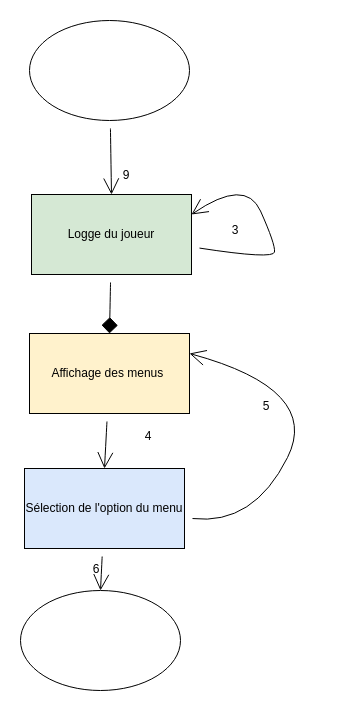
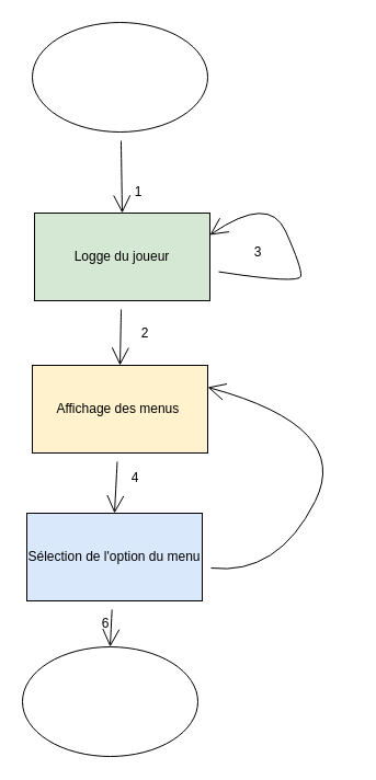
- <mxCell id="13" value="9" style="text;strokeColor=none;fillColor=none;html=1;align=center;verticalAlign=middle;whiteSpace=wrap;rounded=0;hachureGap=4;" vertex="1" parent="1"><mxGeometry x="96" y="160" width="60" height="30" as="geometry" /></mxCell>
+ <mxCell id="13" value="1" style="text;strokeColor=none;fillColor=none;html=1;align=center;verticalAlign=middle;whiteSpace=wrap;rounded=0;hachureGap=4;" vertex="1" parent="1"><mxGeometry x="96" y="160" width="60" height="30" as="geometry" /></mxCell>
+ <mxCell id="14" value="2" style="text;strokeColor=none;fillColor=none;html=1;align=center;verticalAlign=middle;whiteSpace=wrap;rounded=0;hachureGap=4;" vertex="1" parent="1"><mxGeometry x="102" y="289" width="60" height="30" as="geometry" /></mxCell>
- <mxCell id="5" style="edgeStyle=none;curved=1;rounded=0;orthogonalLoop=1;jettySize=auto;html=1;entryX=0.5;entryY=0;entryDx=0;entryDy=0;endArrow=diamond;startSize=14;endSize=14;sourcePerimeterSpacing=8;targetPerimeterSpacing=8;" edge="1" parent="1" source="6" target="11"><mxGeometry relative="1" as="geometry" /></mxCell>
+ <mxCell id="5" style="edgeStyle=none;curved=1;rounded=0;orthogonalLoop=1;jettySize=auto;html=1;entryX=0.5;entryY=0;entryDx=0;entryDy=0;endArrow=open;startSize=14;endSize=14;sourcePerimeterSpacing=8;targetPerimeterSpacing=8;" edge="1" parent="1" source="6" target="11"><mxGeometry relative="1" as="geometry" /></mxCell>
- <mxCell id="18" value="5" style="text;strokeColor=none;fillColor=none;html=1;align=center;verticalAlign=middle;whiteSpace=wrap;rounded=0;hachureGap=4;" vertex="1" parent="1"><mxGeometry x="236" y="391" width="60" height="30" as="geometry" /></mxCell>
- <mxCell id="16" value="4" style="text;strokeColor=none;fillColor=none;html=1;align=center;verticalAlign=middle;whiteSpace=wrap;rounded=0;hachureGap=4;" vertex="1" parent="1"><mxGeometry x="118" y="421" width="60" height="30" as="geometry" /></mxCell>
+ <mxCell id="16" value="4" style="text;strokeColor=none;fillColor=none;html=1;align=center;verticalAlign=middle;whiteSpace=wrap;rounded=0;hachureGap=4;" vertex="1" parent="1"><mxGeometry x="93" y="421" width="60" height="30" as="geometry" /></mxCell>
